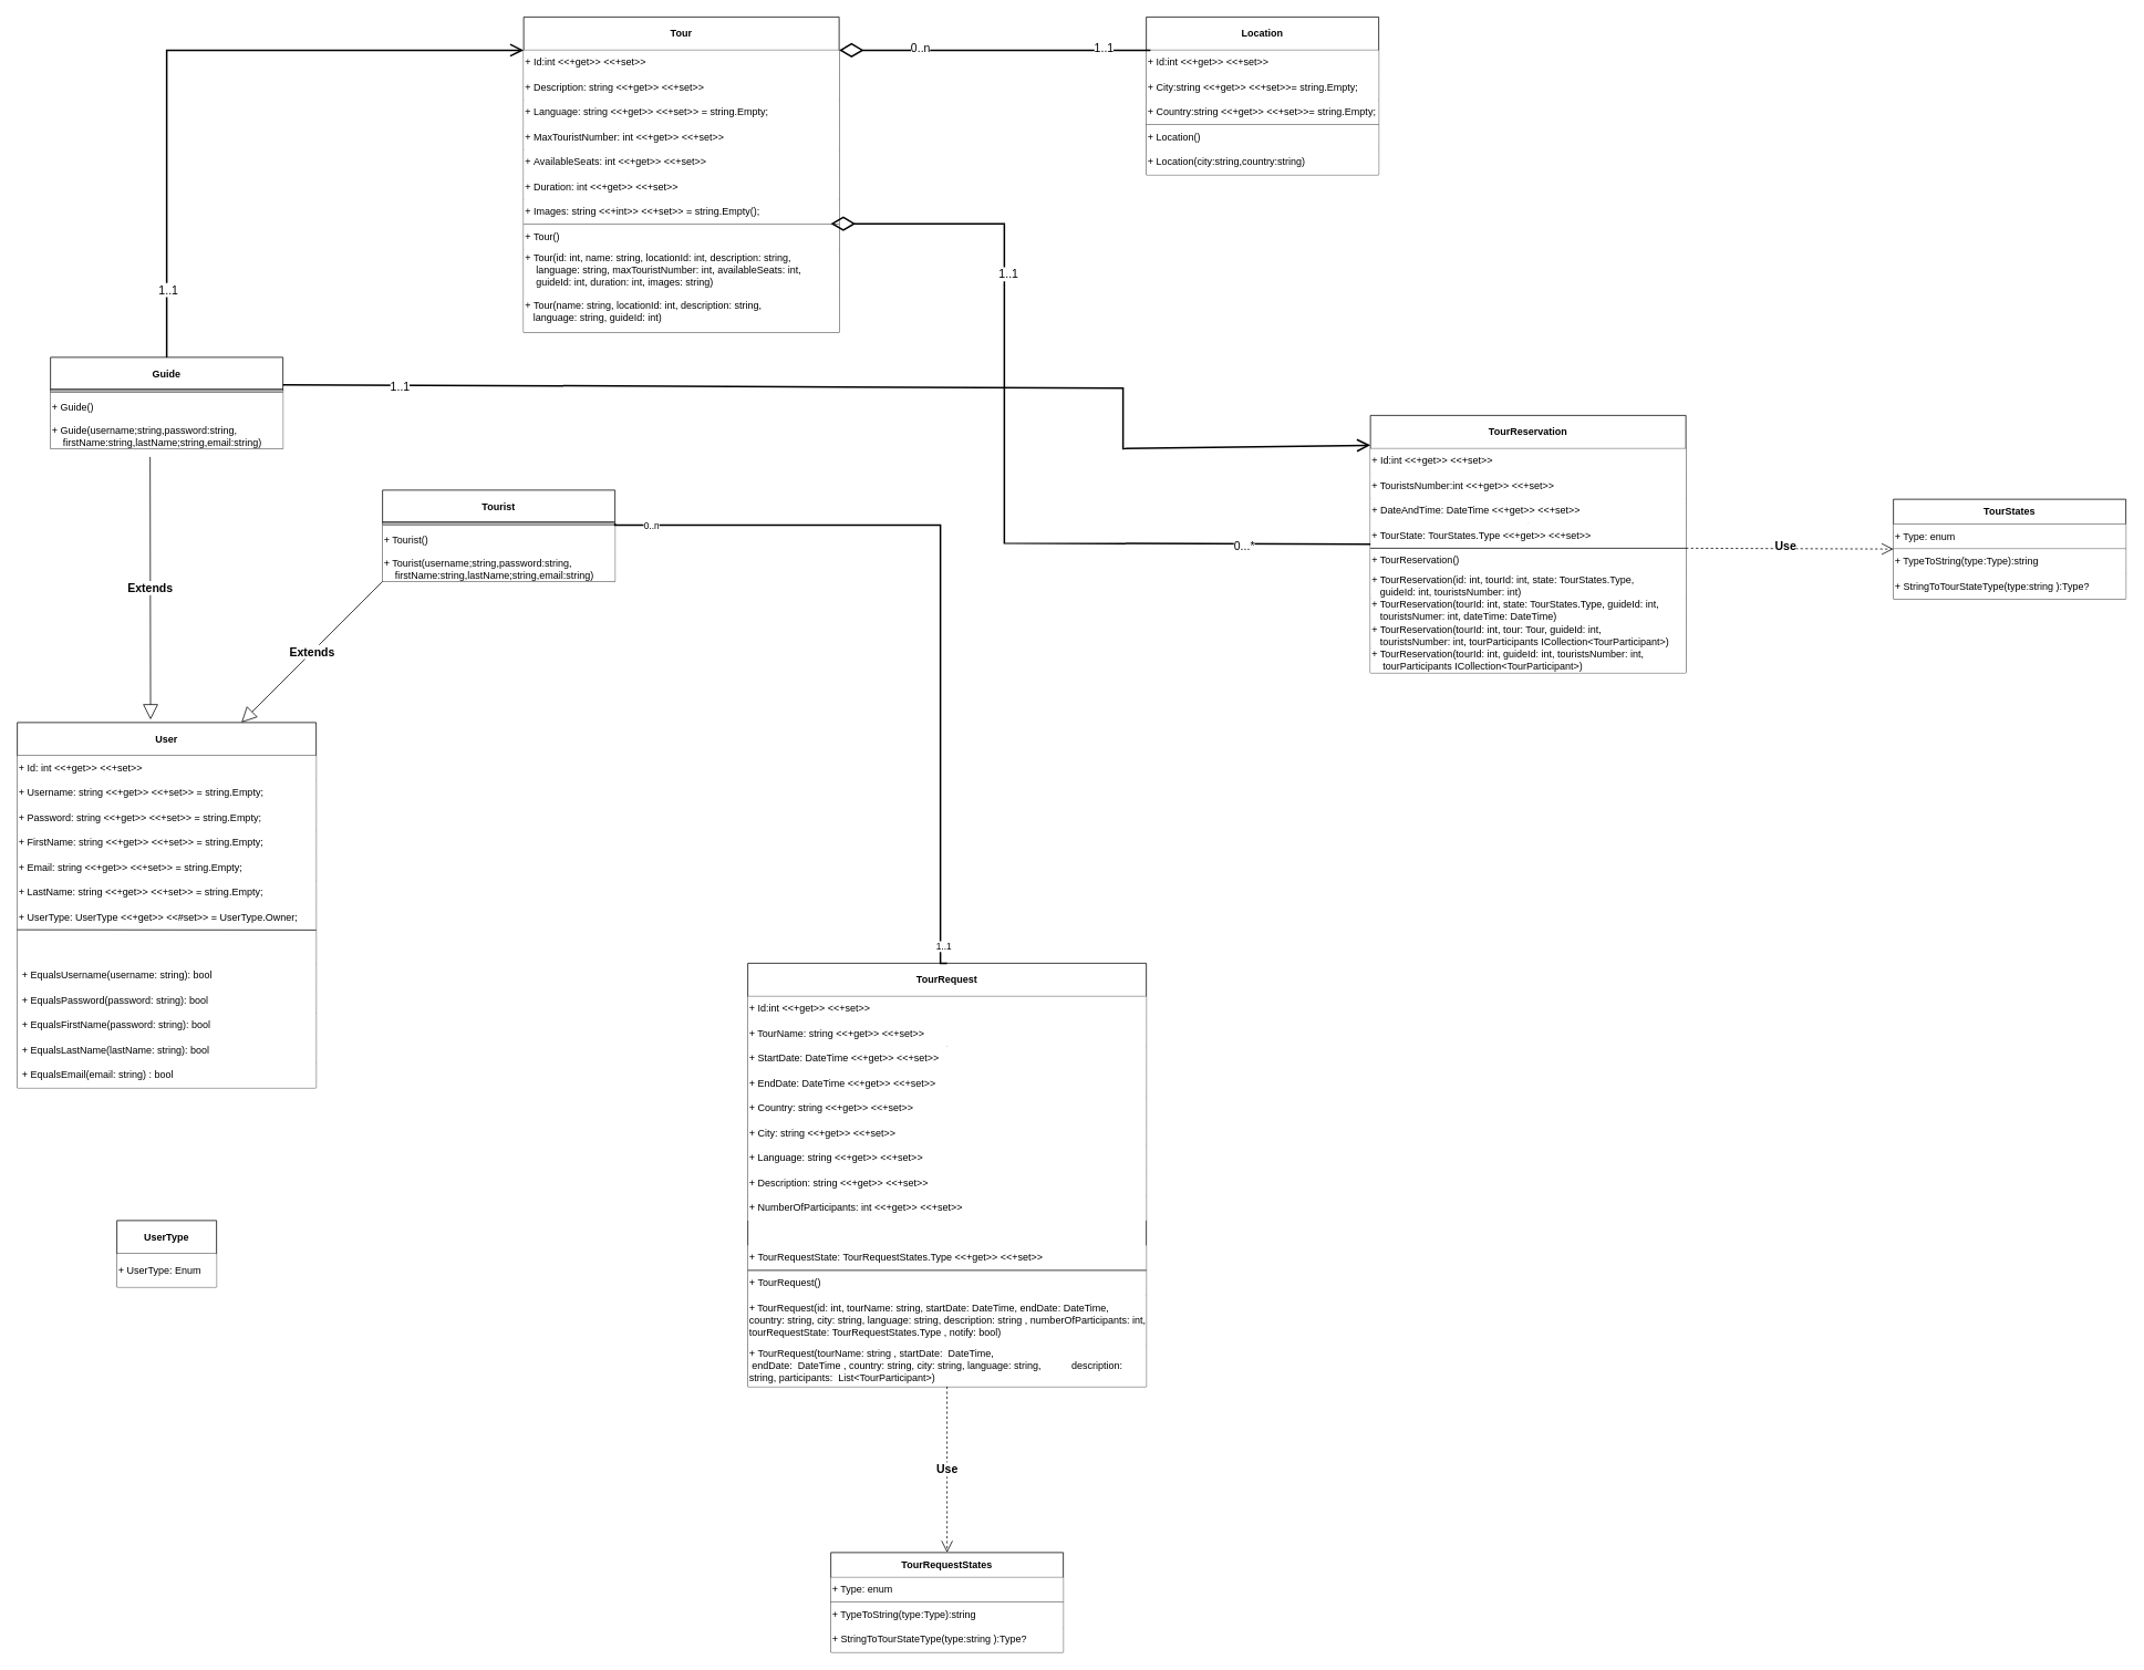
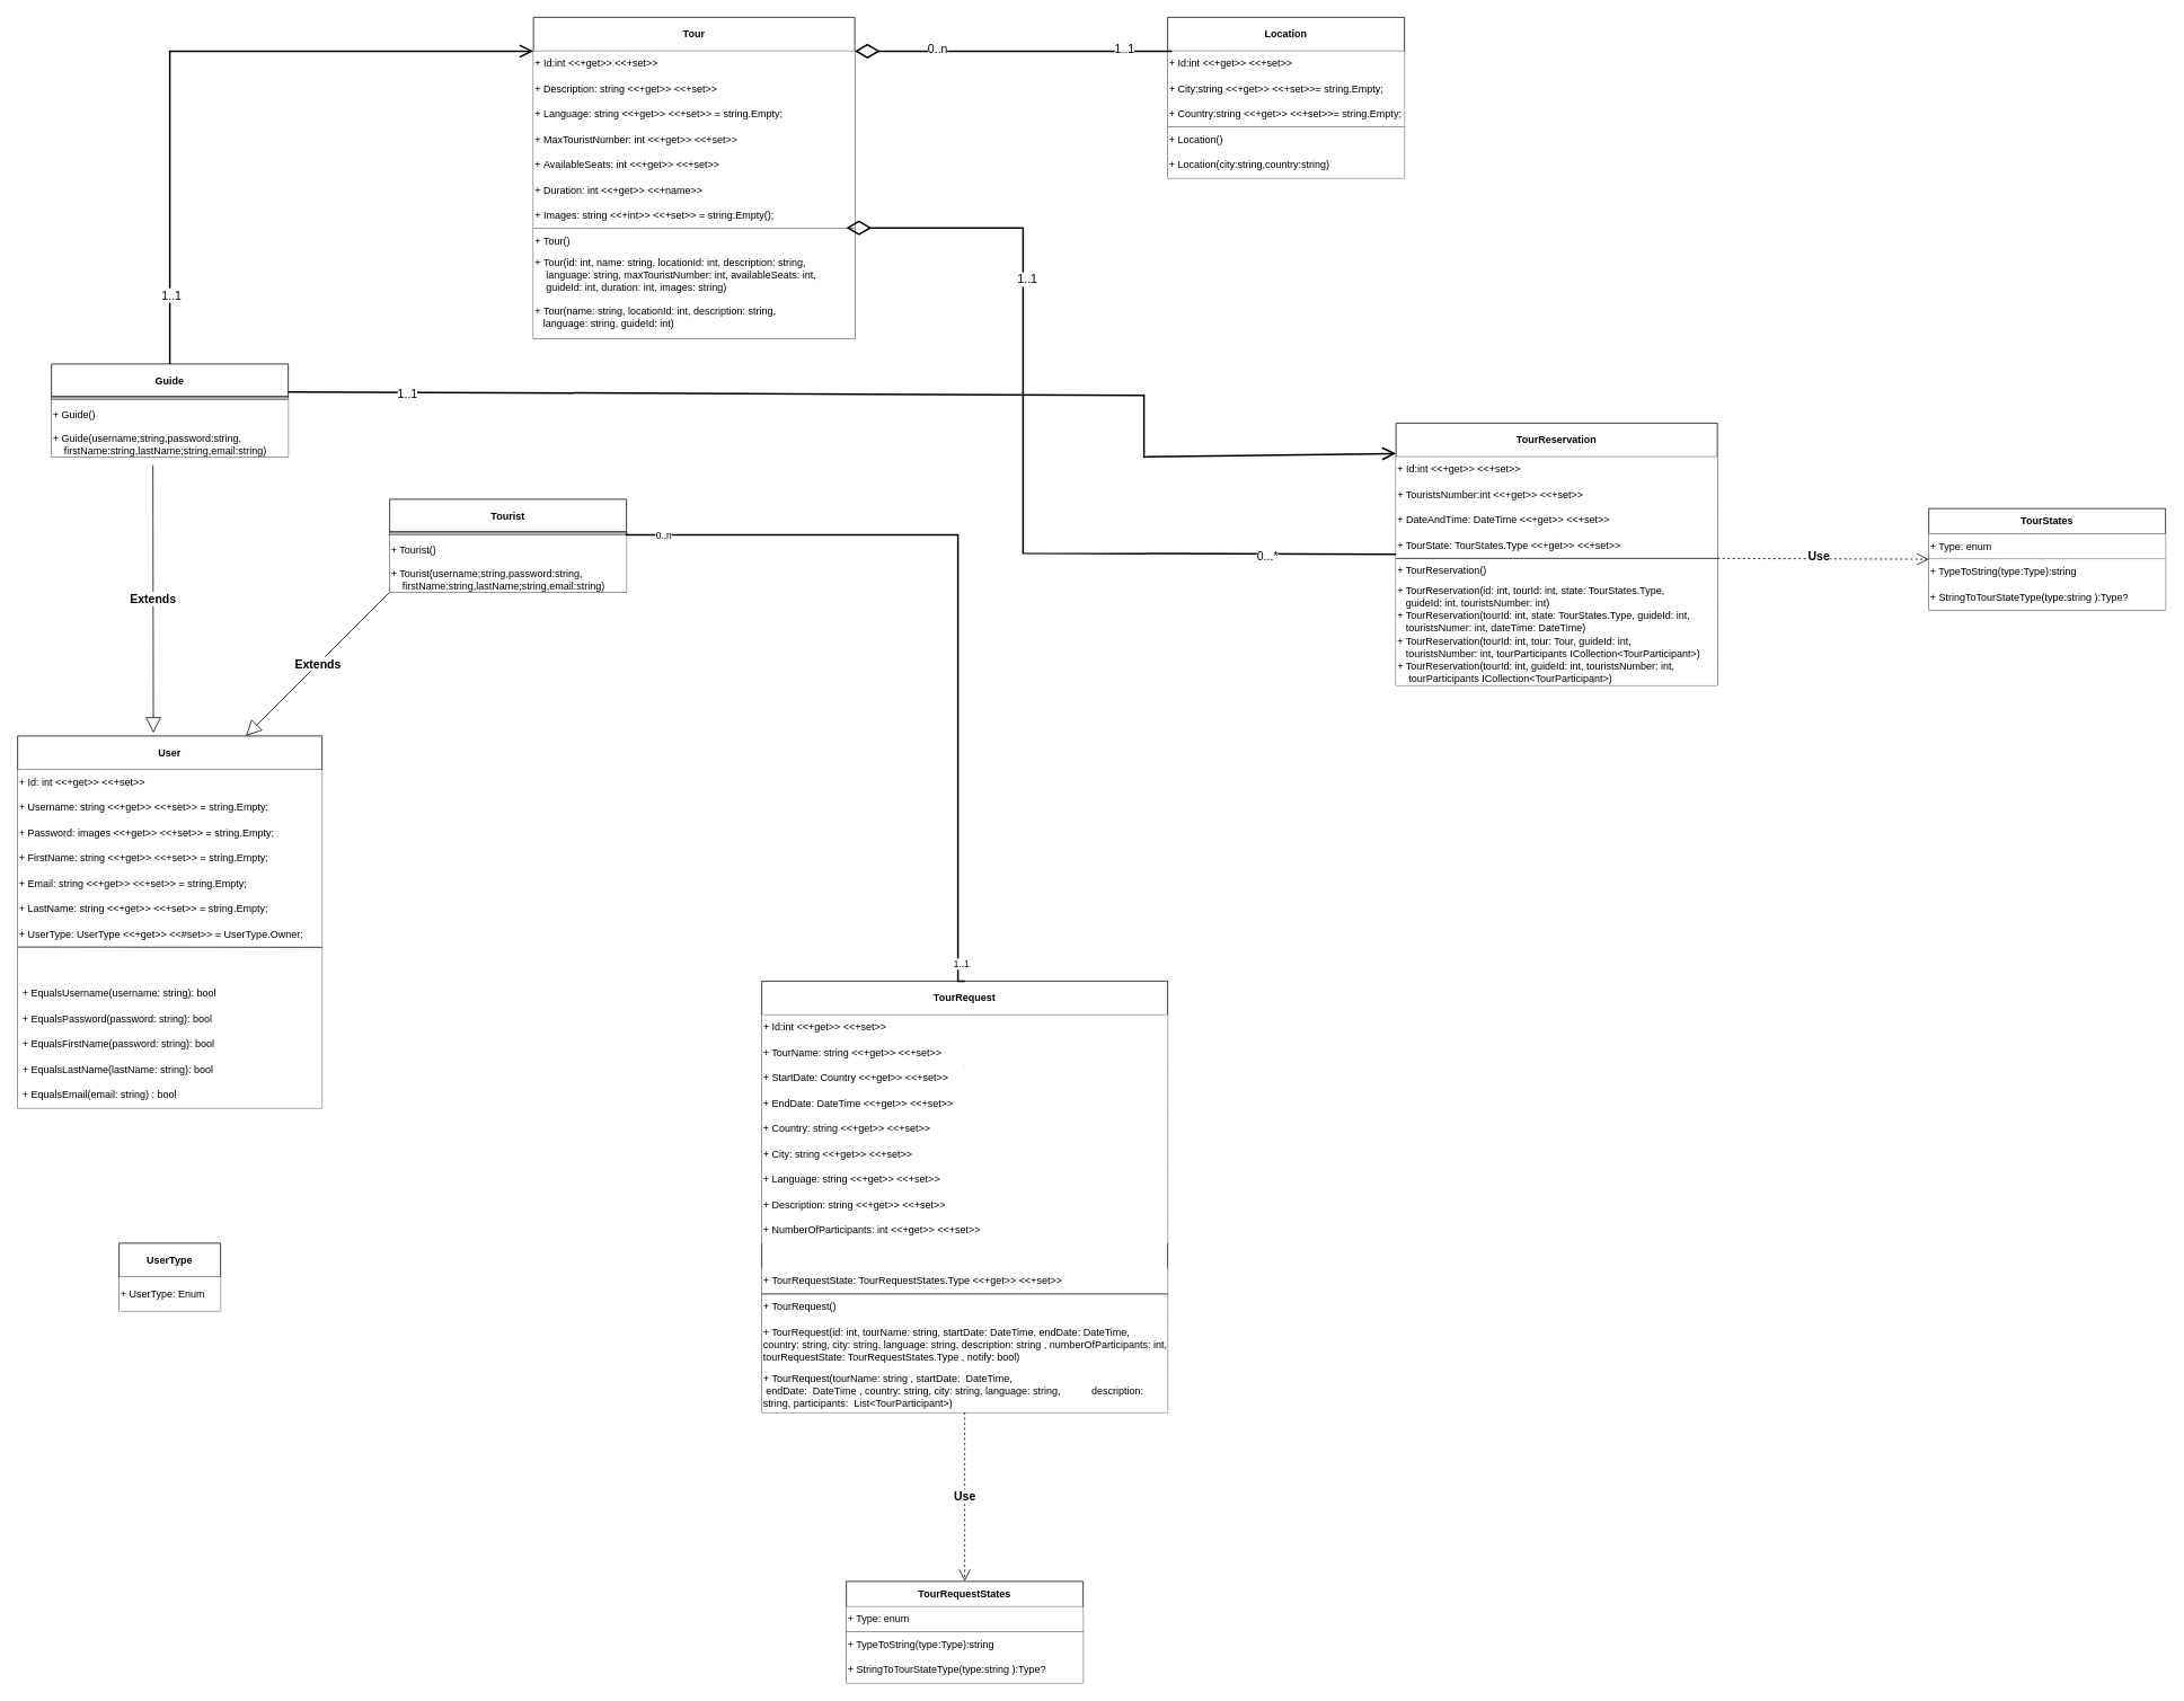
- <mxCell id="78" value="&lt;div&gt;+&amp;nbsp;Duration: int &amp;lt;&amp;lt;+get&amp;gt;&amp;gt; &amp;lt;&amp;lt;+set&amp;gt;&amp;gt;&lt;/div&gt;" style="text;html=1;align=left;verticalAlign=middle;whiteSpace=wrap;rounded=0;fillColor=default;" vertex="1" parent="72"><mxGeometry y="190" width="380" height="30" as="geometry" /></mxCell>
+ <mxCell id="78" value="&lt;div&gt;+&amp;nbsp;Duration: int &amp;lt;&amp;lt;+get&amp;gt;&amp;gt; &amp;lt;&amp;lt;+name&amp;gt;&amp;gt;&lt;/div&gt;" style="text;html=1;align=left;verticalAlign=middle;whiteSpace=wrap;rounded=0;fillColor=default;" vertex="1" parent="72"><mxGeometry y="190" width="380" height="30" as="geometry" /></mxCell>
- <mxCell id="5" value="+ Password: string &amp;lt;&amp;lt;+get&amp;gt;&amp;gt; &amp;lt;&amp;lt;+set&amp;gt;&amp;gt;&amp;nbsp;= string.Empty;" style="text;html=1;align=left;verticalAlign=middle;whiteSpace=wrap;rounded=0;fillColor=default;" parent="2" vertex="1"><mxGeometry y="100" width="360" height="30" as="geometry" /></mxCell>
+ <mxCell id="5" value="+ Password: images &amp;lt;&amp;lt;+get&amp;gt;&amp;gt; &amp;lt;&amp;lt;+set&amp;gt;&amp;gt;&amp;nbsp;= string.Empty;" style="text;html=1;align=left;verticalAlign=middle;whiteSpace=wrap;rounded=0;fillColor=default;" parent="2" vertex="1"><mxGeometry y="100" width="360" height="30" as="geometry" /></mxCell>
- <mxCell id="43" value="+ StartDate: DateTime &amp;lt;&amp;lt;+get&amp;gt;&amp;gt; &amp;lt;&amp;lt;+set&amp;gt;&amp;gt;" style="text;html=1;align=left;verticalAlign=middle;whiteSpace=wrap;rounded=0;fillColor=default;" vertex="1" parent="40"><mxGeometry y="100" width="480" height="30" as="geometry" /></mxCell>
+ <mxCell id="43" value="+ StartDate: Country &amp;lt;&amp;lt;+get&amp;gt;&amp;gt; &amp;lt;&amp;lt;+set&amp;gt;&amp;gt;" style="text;html=1;align=left;verticalAlign=middle;whiteSpace=wrap;rounded=0;fillColor=default;" vertex="1" parent="40"><mxGeometry y="100" width="480" height="30" as="geometry" /></mxCell>
